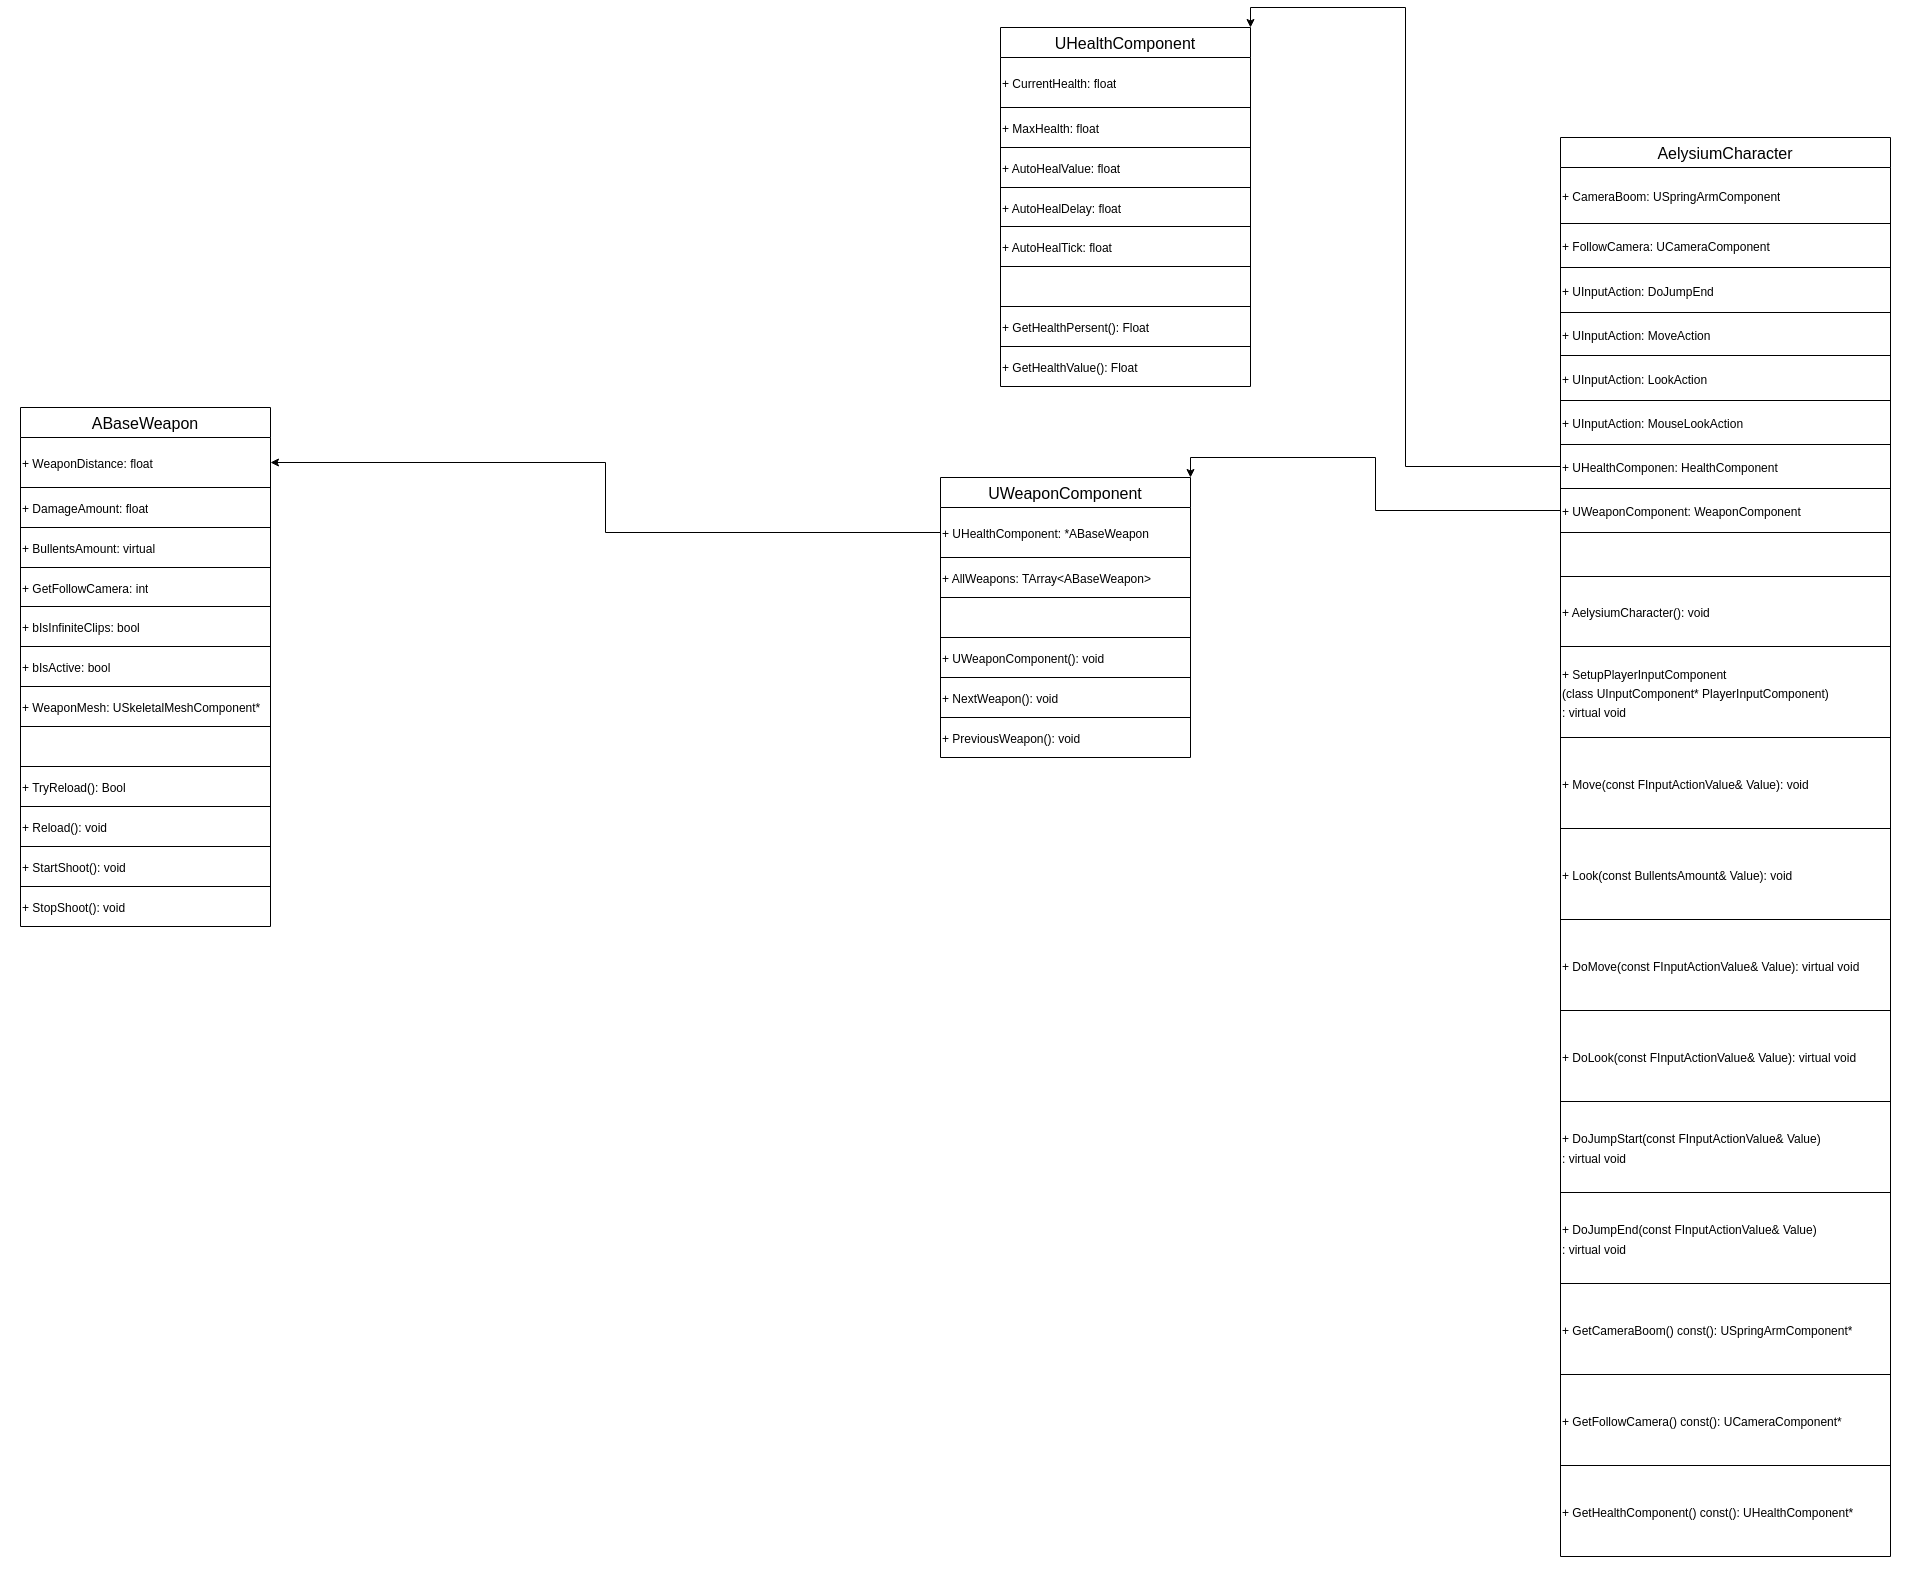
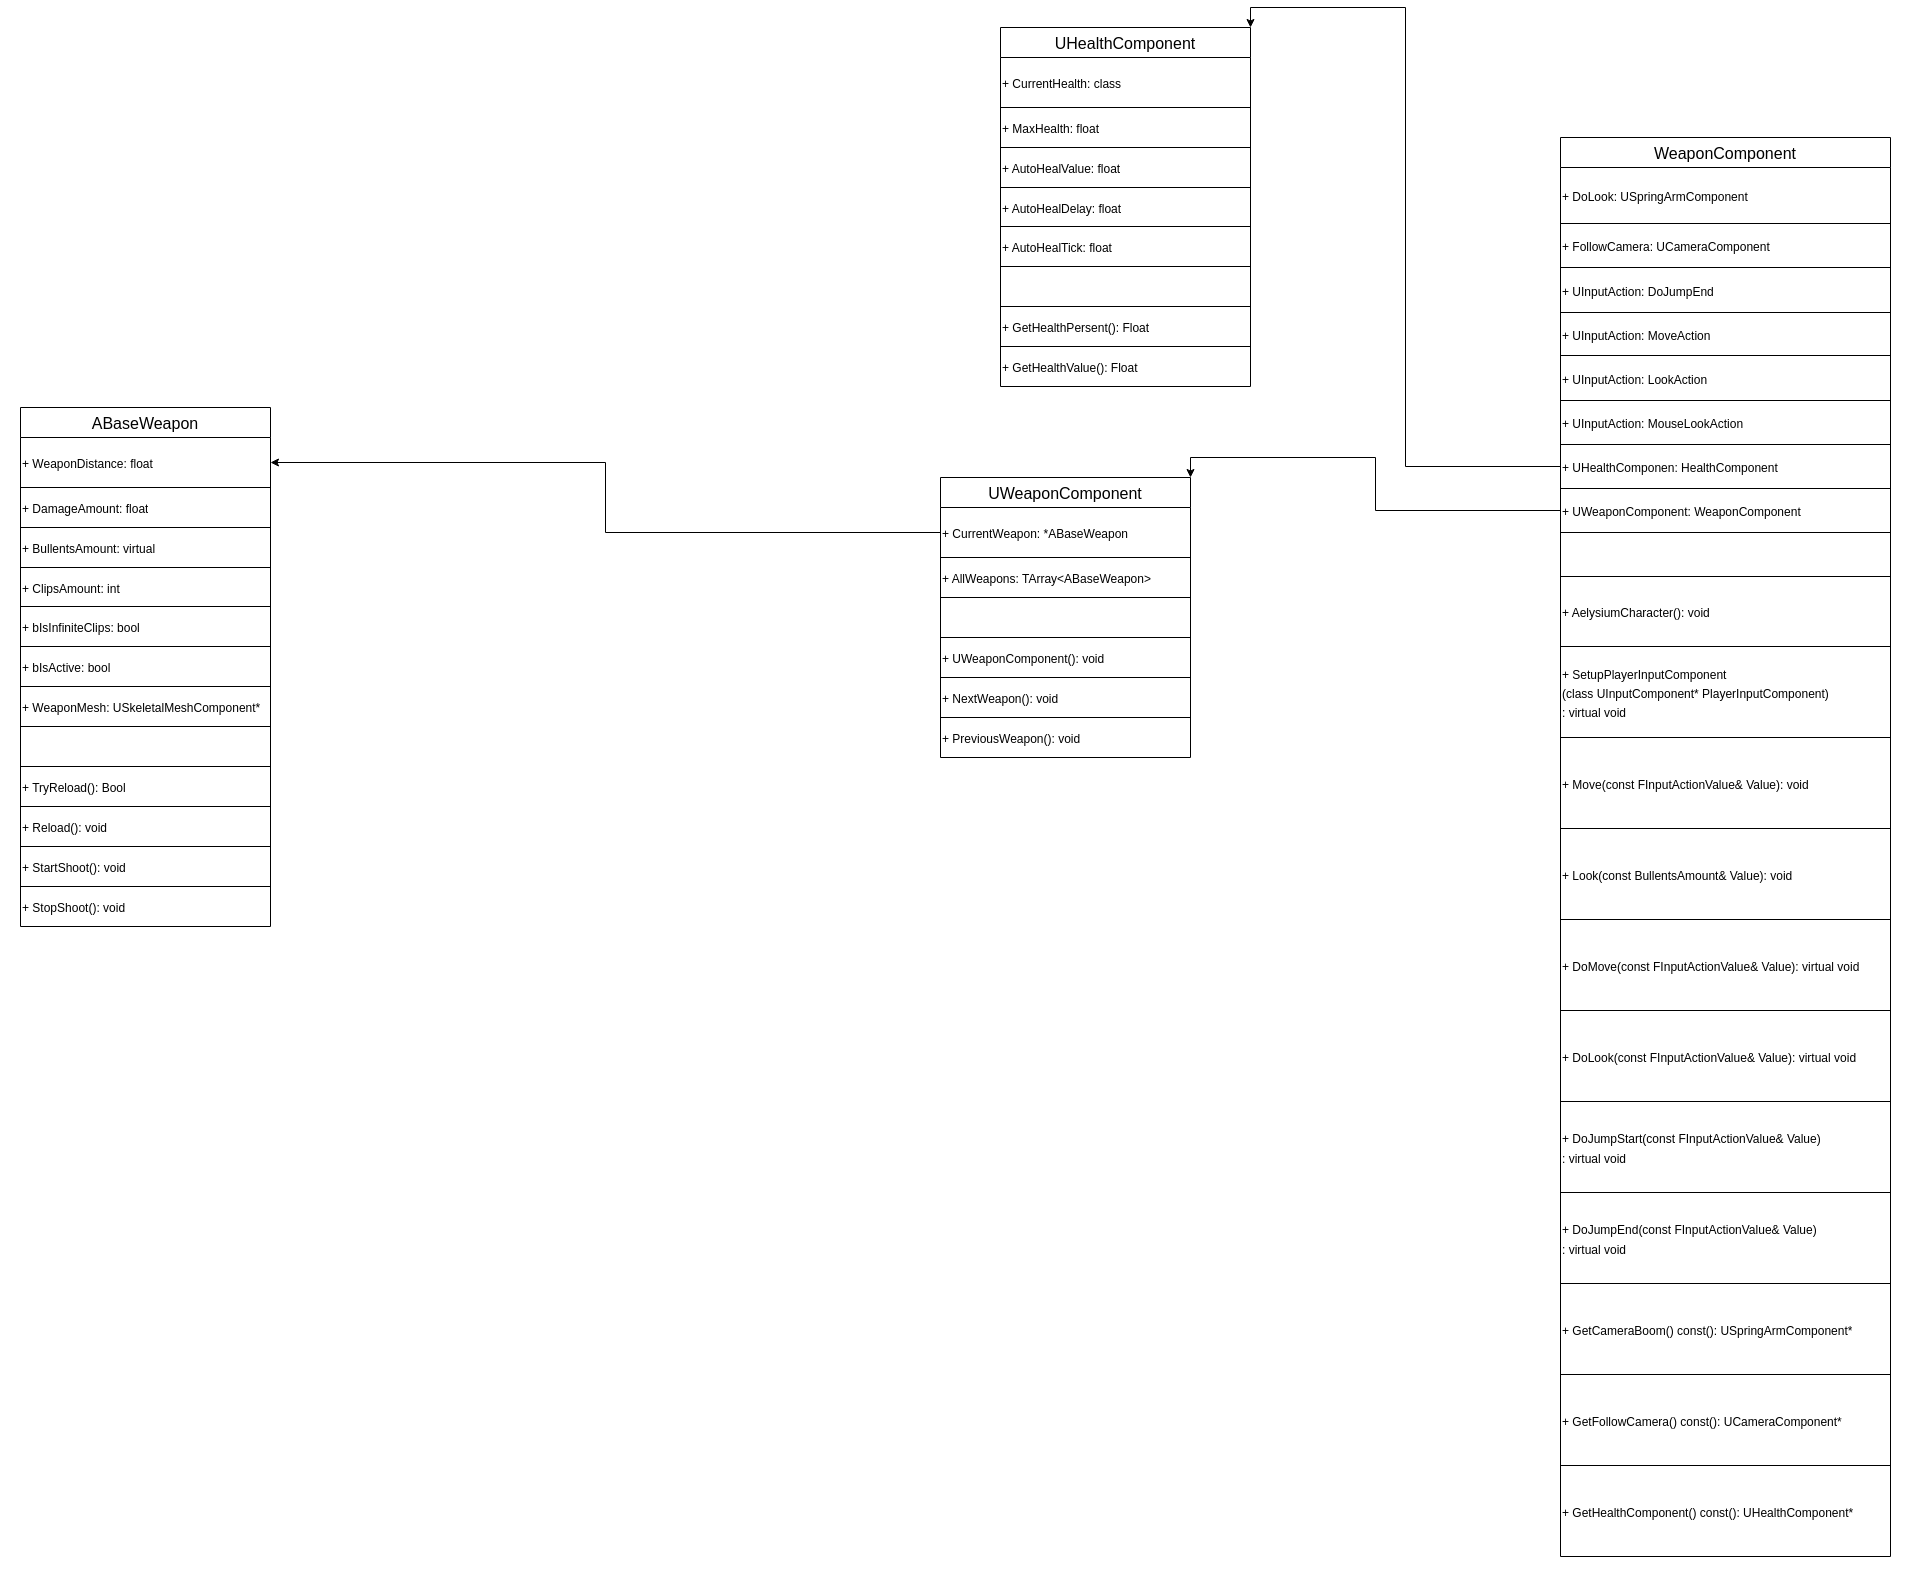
- <mxCell id="4" value="&lt;span style=&quot;font-size: 12px;&quot;&gt;+ CurrentHealth: float&lt;/span&gt;" style="shape=partialRectangle;html=1;whiteSpace=wrap;connectable=0;strokeColor=inherit;overflow=hidden;fillColor=none;top=0;left=0;bottom=0;right=0;pointerEvents=1;fontSize=16;align=left;" vertex="1" parent="3"><mxGeometry width="250" height="50" as="geometry"><mxRectangle width="250" height="50" as="alternateBounds" /></mxGeometry></mxCell>
+ <mxCell id="4" value="&lt;span style=&quot;font-size: 12px;&quot;&gt;+ CurrentHealth: class&lt;/span&gt;" style="shape=partialRectangle;html=1;whiteSpace=wrap;connectable=0;strokeColor=inherit;overflow=hidden;fillColor=none;top=0;left=0;bottom=0;right=0;pointerEvents=1;fontSize=16;align=left;" vertex="1" parent="3"><mxGeometry width="250" height="50" as="geometry"><mxRectangle width="250" height="50" as="alternateBounds" /></mxGeometry></mxCell>
- <mxCell id="19" value="AelysiumCharacter" style="shape=table;startSize=30;container=1;collapsible=0;childLayout=tableLayout;strokeColor=default;fontSize=16;align=center;" vertex="1" parent="1"><mxGeometry x="1560" y="130" width="330" height="1419" as="geometry" /></mxCell>
+ <mxCell id="19" value="WeaponComponent" style="shape=table;startSize=30;container=1;collapsible=0;childLayout=tableLayout;strokeColor=default;fontSize=16;align=center;" vertex="1" parent="1"><mxGeometry x="1560" y="130" width="330" height="1419" as="geometry" /></mxCell>
- <mxCell id="21" value="&lt;span style=&quot;font-size: 12px;&quot;&gt;+ CameraBoom:&amp;nbsp;USpringArmComponent&lt;/span&gt;" style="shape=partialRectangle;html=1;whiteSpace=wrap;connectable=0;strokeColor=inherit;overflow=hidden;fillColor=none;top=0;left=0;bottom=0;right=0;pointerEvents=1;fontSize=16;align=left;" vertex="1" parent="20"><mxGeometry width="330" height="56" as="geometry"><mxRectangle width="330" height="56" as="alternateBounds" /></mxGeometry></mxCell>
+ <mxCell id="21" value="&lt;span style=&quot;font-size: 12px;&quot;&gt;+ DoLook:&amp;nbsp;USpringArmComponent&lt;/span&gt;" style="shape=partialRectangle;html=1;whiteSpace=wrap;connectable=0;strokeColor=inherit;overflow=hidden;fillColor=none;top=0;left=0;bottom=0;right=0;pointerEvents=1;fontSize=16;align=left;" vertex="1" parent="20"><mxGeometry width="330" height="56" as="geometry"><mxRectangle width="330" height="56" as="alternateBounds" /></mxGeometry></mxCell>
- <mxCell id="63" value="&lt;span style=&quot;font-size: 12px;&quot;&gt;+ UHealthComponent: *ABaseWeapon&lt;/span&gt;" style="shape=partialRectangle;html=1;whiteSpace=wrap;connectable=0;strokeColor=inherit;overflow=hidden;fillColor=none;top=0;left=0;bottom=0;right=0;pointerEvents=1;fontSize=16;align=left;" vertex="1" parent="62"><mxGeometry width="250" height="50" as="geometry"><mxRectangle width="250" height="50" as="alternateBounds" /></mxGeometry></mxCell>
+ <mxCell id="63" value="&lt;span style=&quot;font-size: 12px;&quot;&gt;+ CurrentWeapon: *ABaseWeapon&lt;/span&gt;" style="shape=partialRectangle;html=1;whiteSpace=wrap;connectable=0;strokeColor=inherit;overflow=hidden;fillColor=none;top=0;left=0;bottom=0;right=0;pointerEvents=1;fontSize=16;align=left;" vertex="1" parent="62"><mxGeometry width="250" height="50" as="geometry"><mxRectangle width="250" height="50" as="alternateBounds" /></mxGeometry></mxCell>
- <mxCell id="82" value="&lt;span style=&quot;font-size: 12px;&quot;&gt;+ GetFollowCamera&lt;/span&gt;&lt;span style=&quot;font-size: 12px;&quot;&gt;: int&lt;/span&gt;" style="shape=partialRectangle;html=1;whiteSpace=wrap;connectable=0;strokeColor=inherit;overflow=hidden;fillColor=none;top=0;left=0;bottom=0;right=0;pointerEvents=1;fontSize=16;align=left;" vertex="1" parent="81"><mxGeometry width="250" height="39" as="geometry"><mxRectangle width="250" height="39" as="alternateBounds" /></mxGeometry></mxCell>
+ <mxCell id="82" value="&lt;span style=&quot;font-size: 12px;&quot;&gt;+ ClipsAmount&lt;/span&gt;&lt;span style=&quot;font-size: 12px;&quot;&gt;: int&lt;/span&gt;" style="shape=partialRectangle;html=1;whiteSpace=wrap;connectable=0;strokeColor=inherit;overflow=hidden;fillColor=none;top=0;left=0;bottom=0;right=0;pointerEvents=1;fontSize=16;align=left;" vertex="1" parent="81"><mxGeometry width="250" height="39" as="geometry"><mxRectangle width="250" height="39" as="alternateBounds" /></mxGeometry></mxCell>
